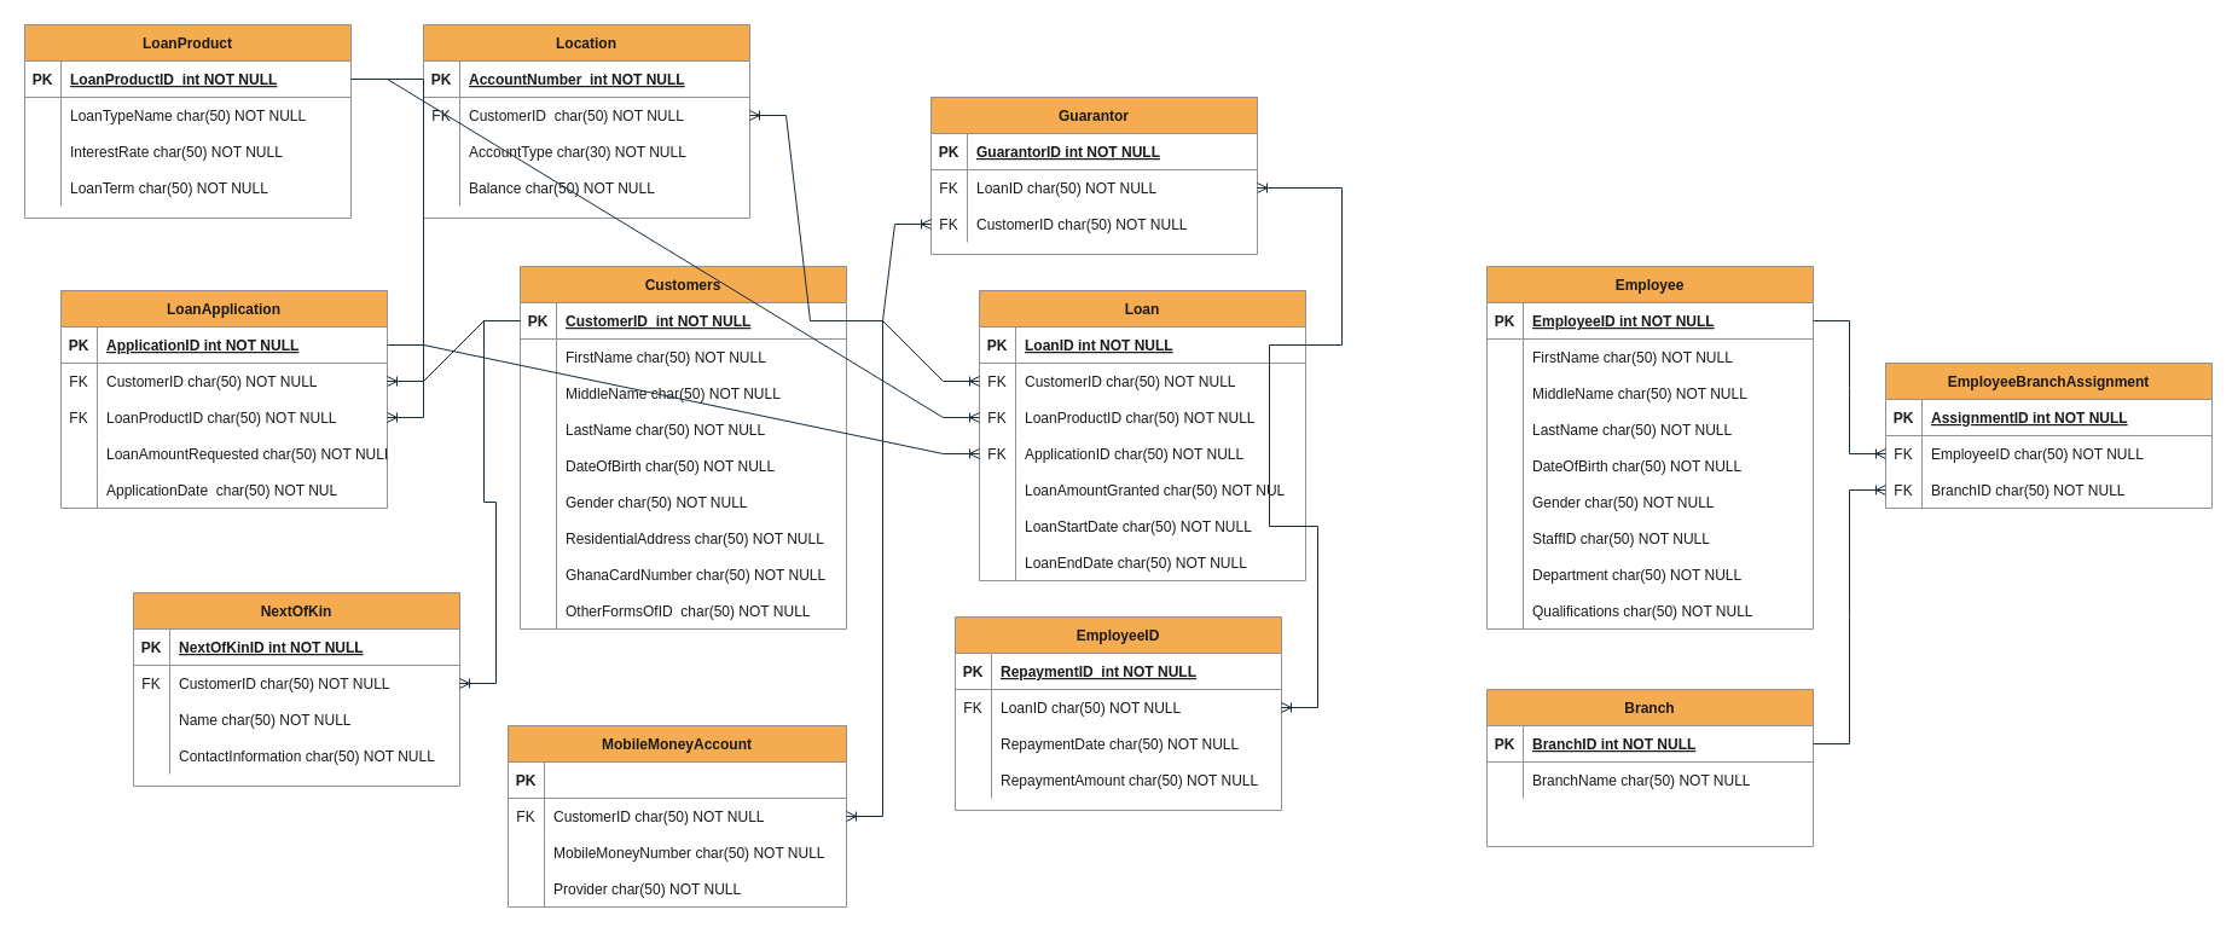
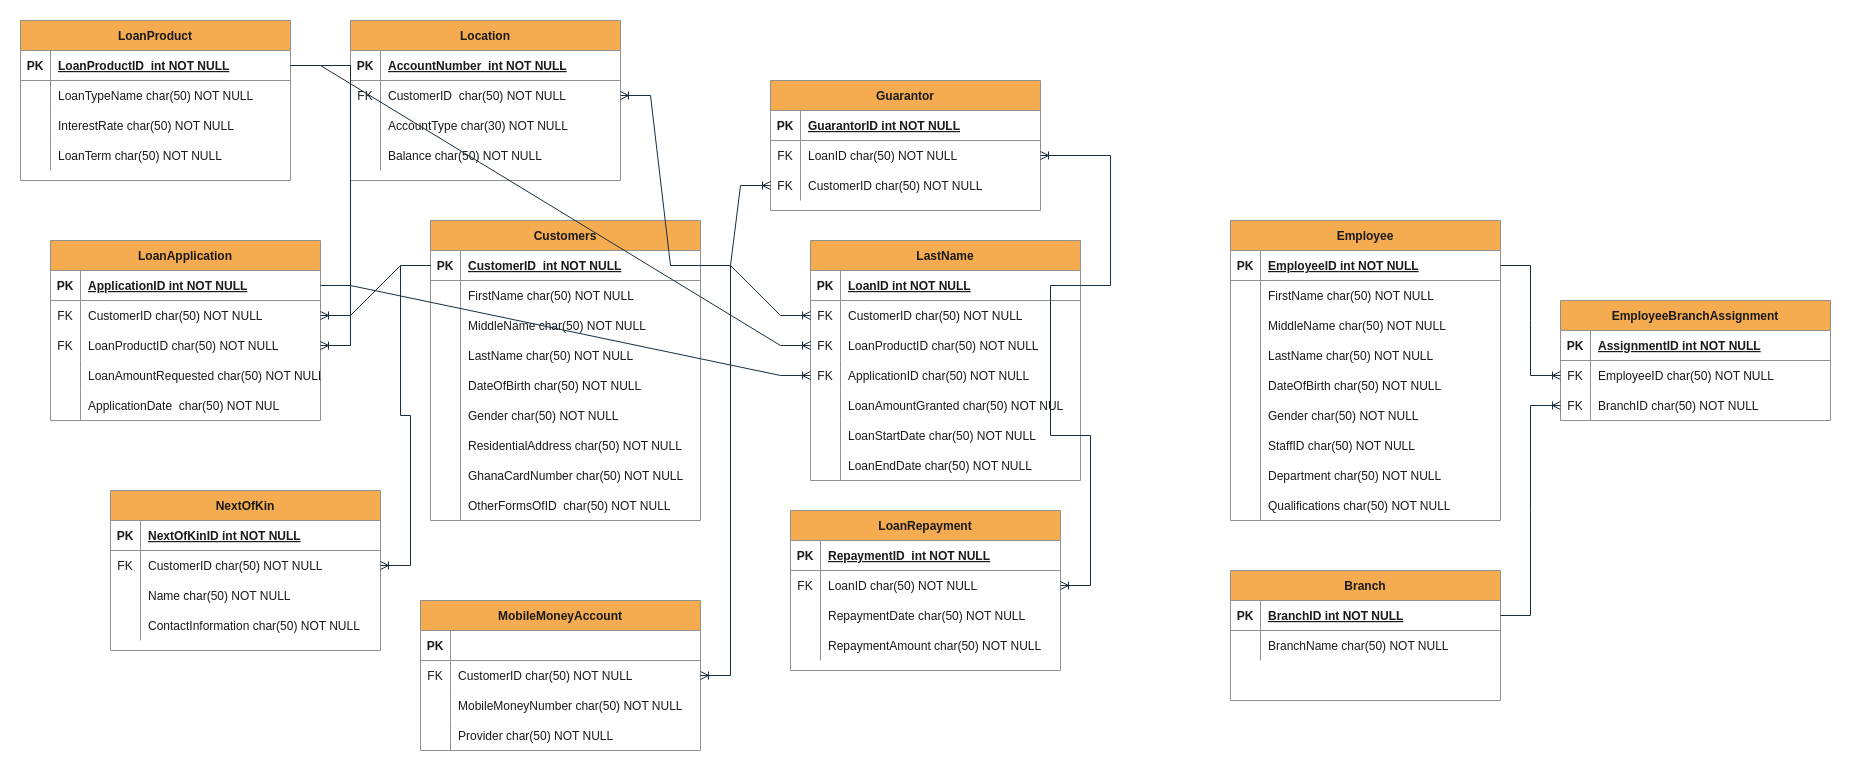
- <mxCell id="30" value="Loan" style="shape=table;startSize=30;container=1;collapsible=1;childLayout=tableLayout;fixedRows=1;rowLines=0;fontStyle=1;align=center;resizeLast=1;labelBackgroundColor=none;fillColor=#F5AB50;strokeColor=#909090;fontColor=#1A1A1A;" parent="1" vertex="1"><mxGeometry x="810" y="240" width="270" height="240" as="geometry" /></mxCell>
+ <mxCell id="30" value="LastName" style="shape=table;startSize=30;container=1;collapsible=1;childLayout=tableLayout;fixedRows=1;rowLines=0;fontStyle=1;align=center;resizeLast=1;labelBackgroundColor=none;fillColor=#F5AB50;strokeColor=#909090;fontColor=#1A1A1A;" parent="1" vertex="1"><mxGeometry x="810" y="240" width="270" height="240" as="geometry" /></mxCell>
- <mxCell id="94" value="EmployeeID" style="shape=table;startSize=30;container=1;collapsible=1;childLayout=tableLayout;fixedRows=1;rowLines=0;fontStyle=1;align=center;resizeLast=1;labelBackgroundColor=none;fillColor=#F5AB50;strokeColor=#909090;fontColor=#1A1A1A;" parent="1" vertex="1"><mxGeometry x="790" y="510" width="270" height="160" as="geometry" /></mxCell>
+ <mxCell id="94" value="LoanRepayment" style="shape=table;startSize=30;container=1;collapsible=1;childLayout=tableLayout;fixedRows=1;rowLines=0;fontStyle=1;align=center;resizeLast=1;labelBackgroundColor=none;fillColor=#F5AB50;strokeColor=#909090;fontColor=#1A1A1A;" parent="1" vertex="1"><mxGeometry x="790" y="510" width="270" height="160" as="geometry" /></mxCell>
